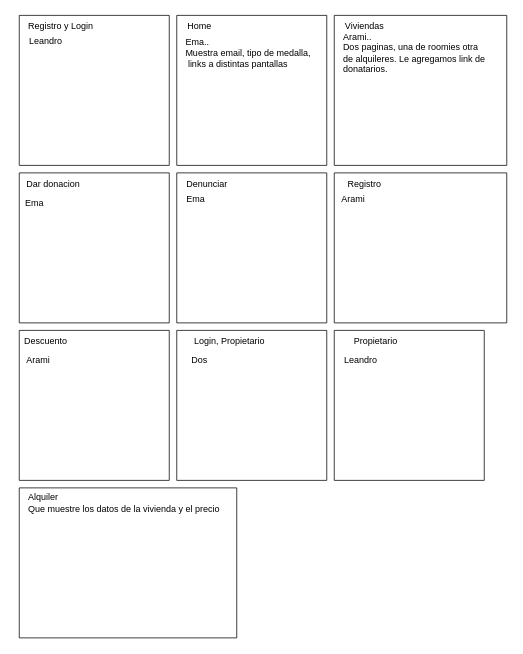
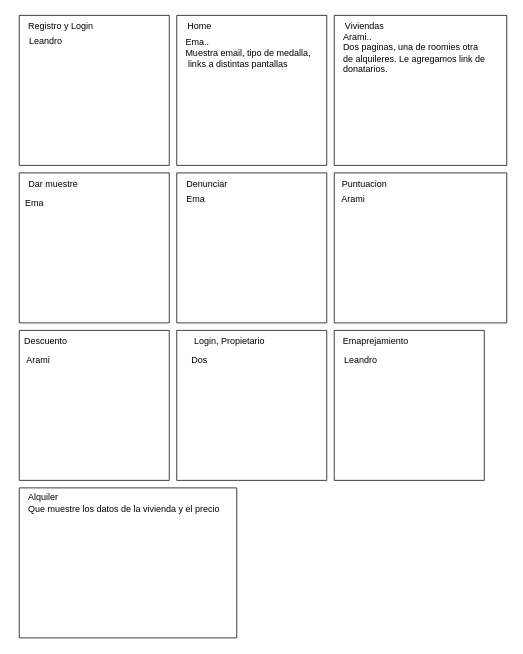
- <mxCell id="12" value="Dar donacion" style="text;html=1;align=center;verticalAlign=middle;resizable=0;points=[];autosize=1;strokeColor=none;fillColor=none;" vertex="1" parent="11"><mxGeometry width="90" height="30" as="geometry" /></mxCell>
+ <mxCell id="12" value="Dar muestre" style="text;html=1;align=center;verticalAlign=middle;resizable=0;points=[];autosize=1;strokeColor=none;fillColor=none;" vertex="1" parent="11"><mxGeometry width="90" height="30" as="geometry" /></mxCell>
- <mxCell id="18" value="Registro" style="text;html=1;align=center;verticalAlign=middle;resizable=0;points=[];autosize=1;strokeColor=none;fillColor=none;" vertex="1" parent="17"><mxGeometry width="80" height="30" as="geometry" /></mxCell>
+ <mxCell id="18" value="Puntuacion" style="text;html=1;align=center;verticalAlign=middle;resizable=0;points=[];autosize=1;strokeColor=none;fillColor=none;" vertex="1" parent="17"><mxGeometry width="80" height="30" as="geometry" /></mxCell>
- <mxCell id="27" value="Propietario" style="text;html=1;align=center;verticalAlign=middle;resizable=0;points=[];autosize=1;strokeColor=none;fillColor=none;" vertex="1" parent="26"><mxGeometry width="110" height="30" as="geometry" /></mxCell>
+ <mxCell id="27" value="Emaprejamiento" style="text;html=1;align=center;verticalAlign=middle;resizable=0;points=[];autosize=1;strokeColor=none;fillColor=none;" vertex="1" parent="26"><mxGeometry width="110" height="30" as="geometry" /></mxCell>
